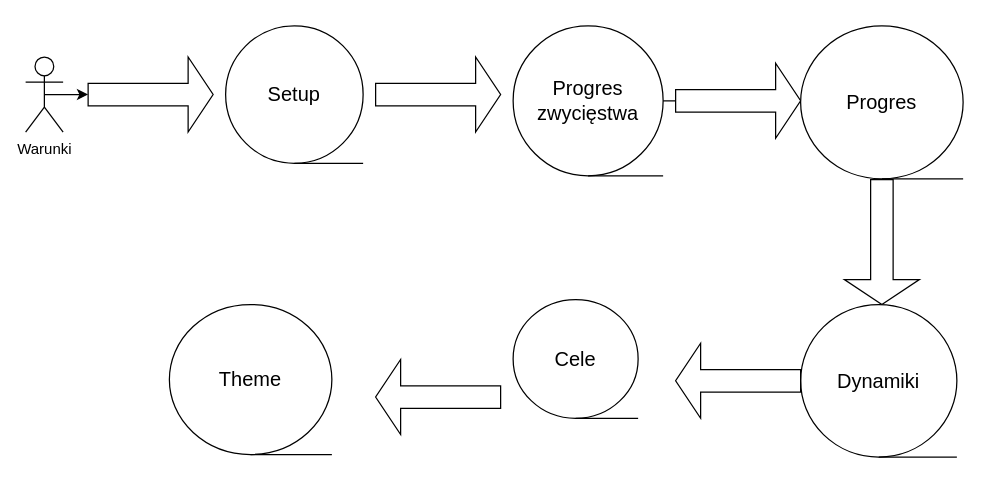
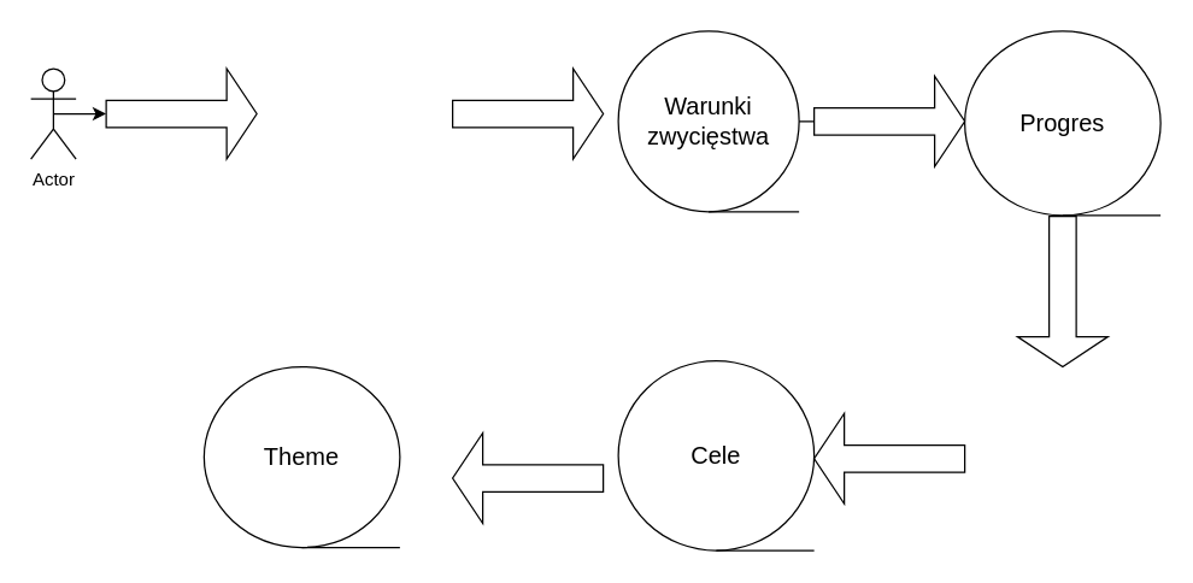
- <mxCell id="5" value="&lt;font size=&quot;3&quot;&gt;Setup&lt;/font&gt;" style="shape=tapeData;whiteSpace=wrap;html=1;perimeter=ellipsePerimeter;" vertex="1" parent="1"><mxGeometry x="180" y="20" width="110" height="110" as="geometry" /></mxCell>
- <mxCell id="7" value="&lt;font size=&quot;3&quot;&gt;Progres zwycięstwa&lt;/font&gt;" style="shape=tapeData;whiteSpace=wrap;html=1;perimeter=ellipsePerimeter;" vertex="1" parent="1"><mxGeometry x="410" y="20" width="120" height="120" as="geometry" /></mxCell>
+ <mxCell id="7" value="&lt;font size=&quot;3&quot;&gt;Warunki zwycięstwa&lt;/font&gt;" style="shape=tapeData;whiteSpace=wrap;html=1;perimeter=ellipsePerimeter;" vertex="1" parent="1"><mxGeometry x="410" y="20" width="120" height="120" as="geometry" /></mxCell>
- <mxCell id="3" value="Warunki" style="shape=umlActor;verticalLabelPosition=bottom;verticalAlign=top;html=1;outlineConnect=0;" vertex="1" parent="1"><mxGeometry x="20" y="45" width="30" height="60" as="geometry" /></mxCell>
+ <mxCell id="3" value="Actor" style="shape=umlActor;verticalLabelPosition=bottom;verticalAlign=top;html=1;outlineConnect=0;" vertex="1" parent="1"><mxGeometry x="20" y="45" width="30" height="60" as="geometry" /></mxCell>
- <mxCell id="14" value="&lt;font size=&quot;3&quot;&gt;Cele&lt;/font&gt;" style="shape=tapeData;whiteSpace=wrap;html=1;perimeter=ellipsePerimeter;" vertex="1" parent="1"><mxGeometry x="410" y="239" width="100" height="95" as="geometry" /></mxCell>
+ <mxCell id="14" value="&lt;font size=&quot;3&quot;&gt;Cele&lt;/font&gt;" style="shape=tapeData;whiteSpace=wrap;html=1;perimeter=ellipsePerimeter;" vertex="1" parent="1"><mxGeometry x="410" y="239" width="130" height="126" as="geometry" /></mxCell>
- <mxCell id="12" value="&lt;font size=&quot;3&quot;&gt;Dynamiki&lt;/font&gt;" style="shape=tapeData;whiteSpace=wrap;html=1;perimeter=ellipsePerimeter;" vertex="1" parent="1"><mxGeometry x="640" y="243" width="125" height="122" as="geometry" /></mxCell>
